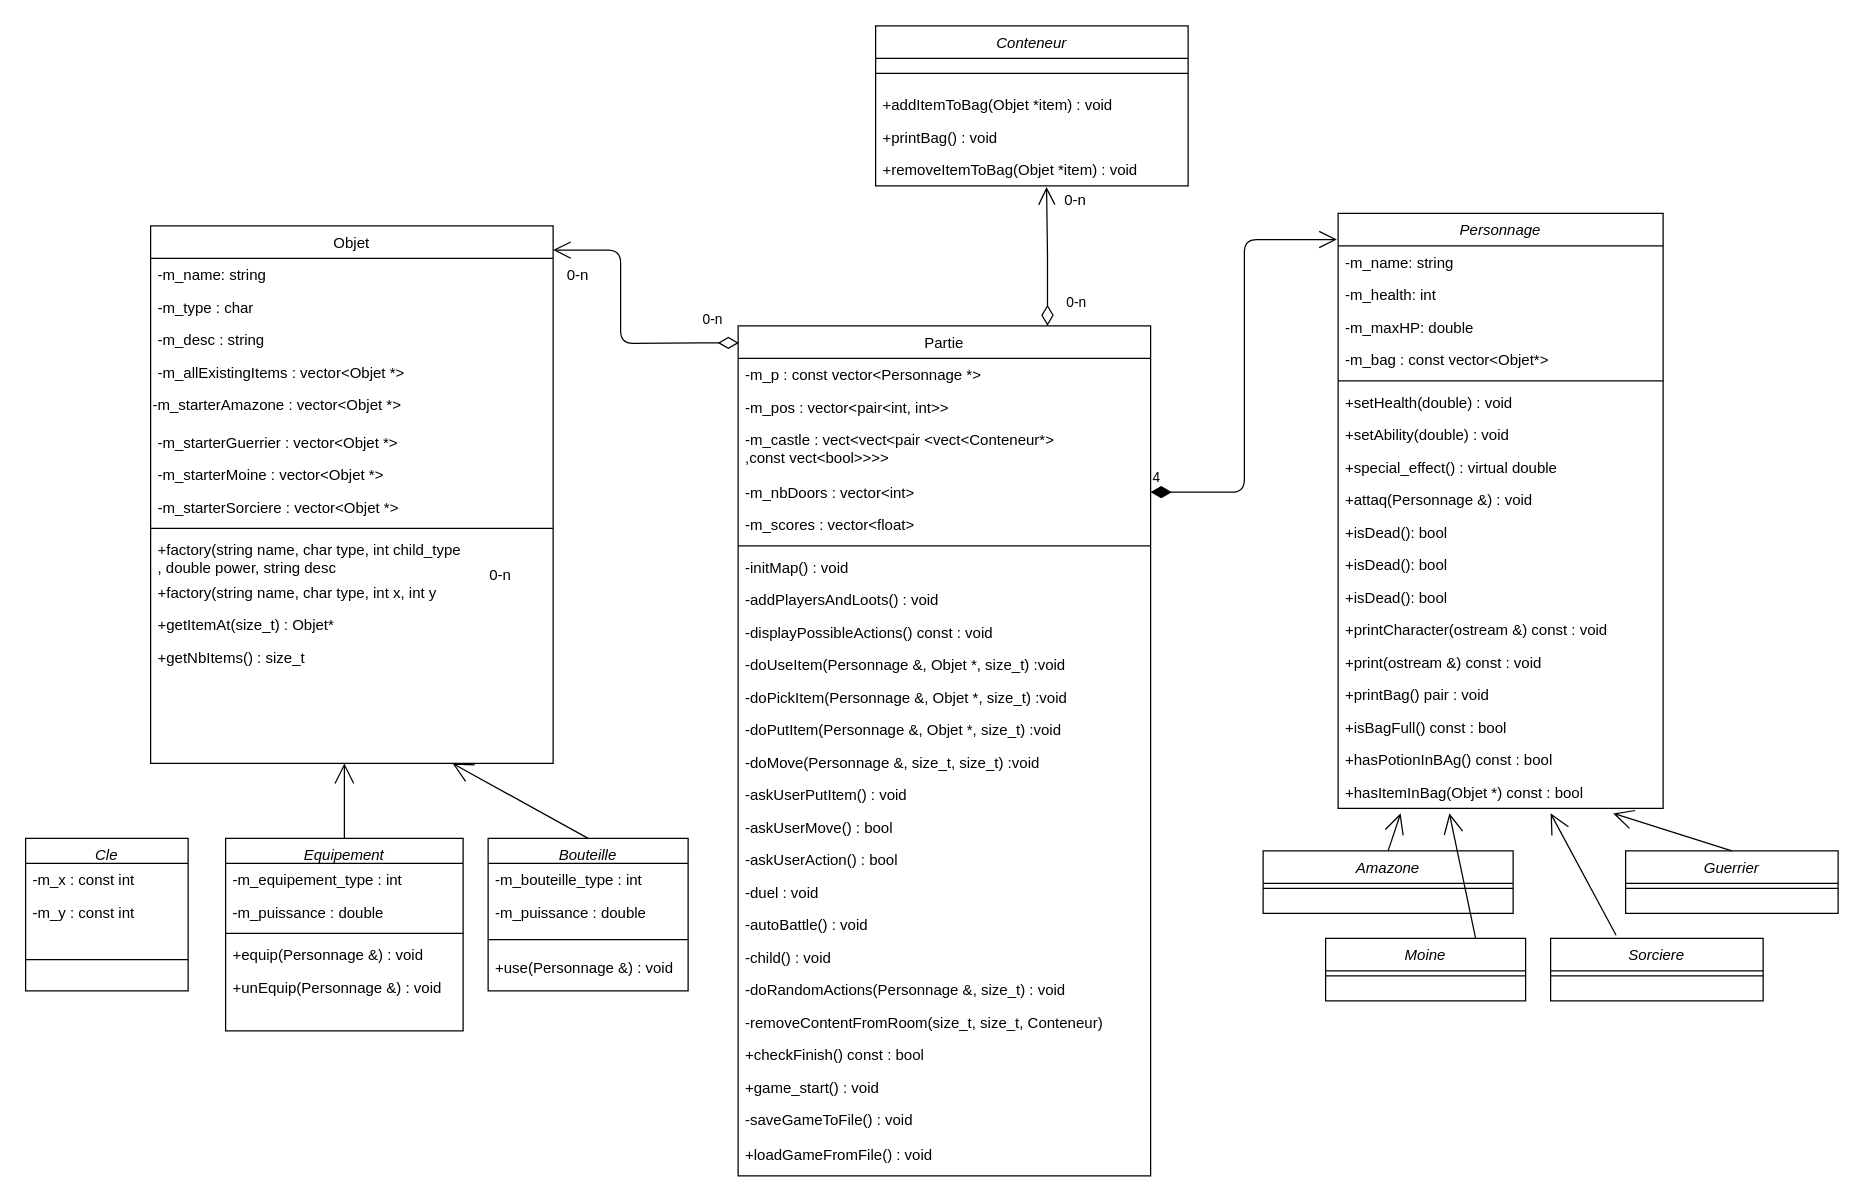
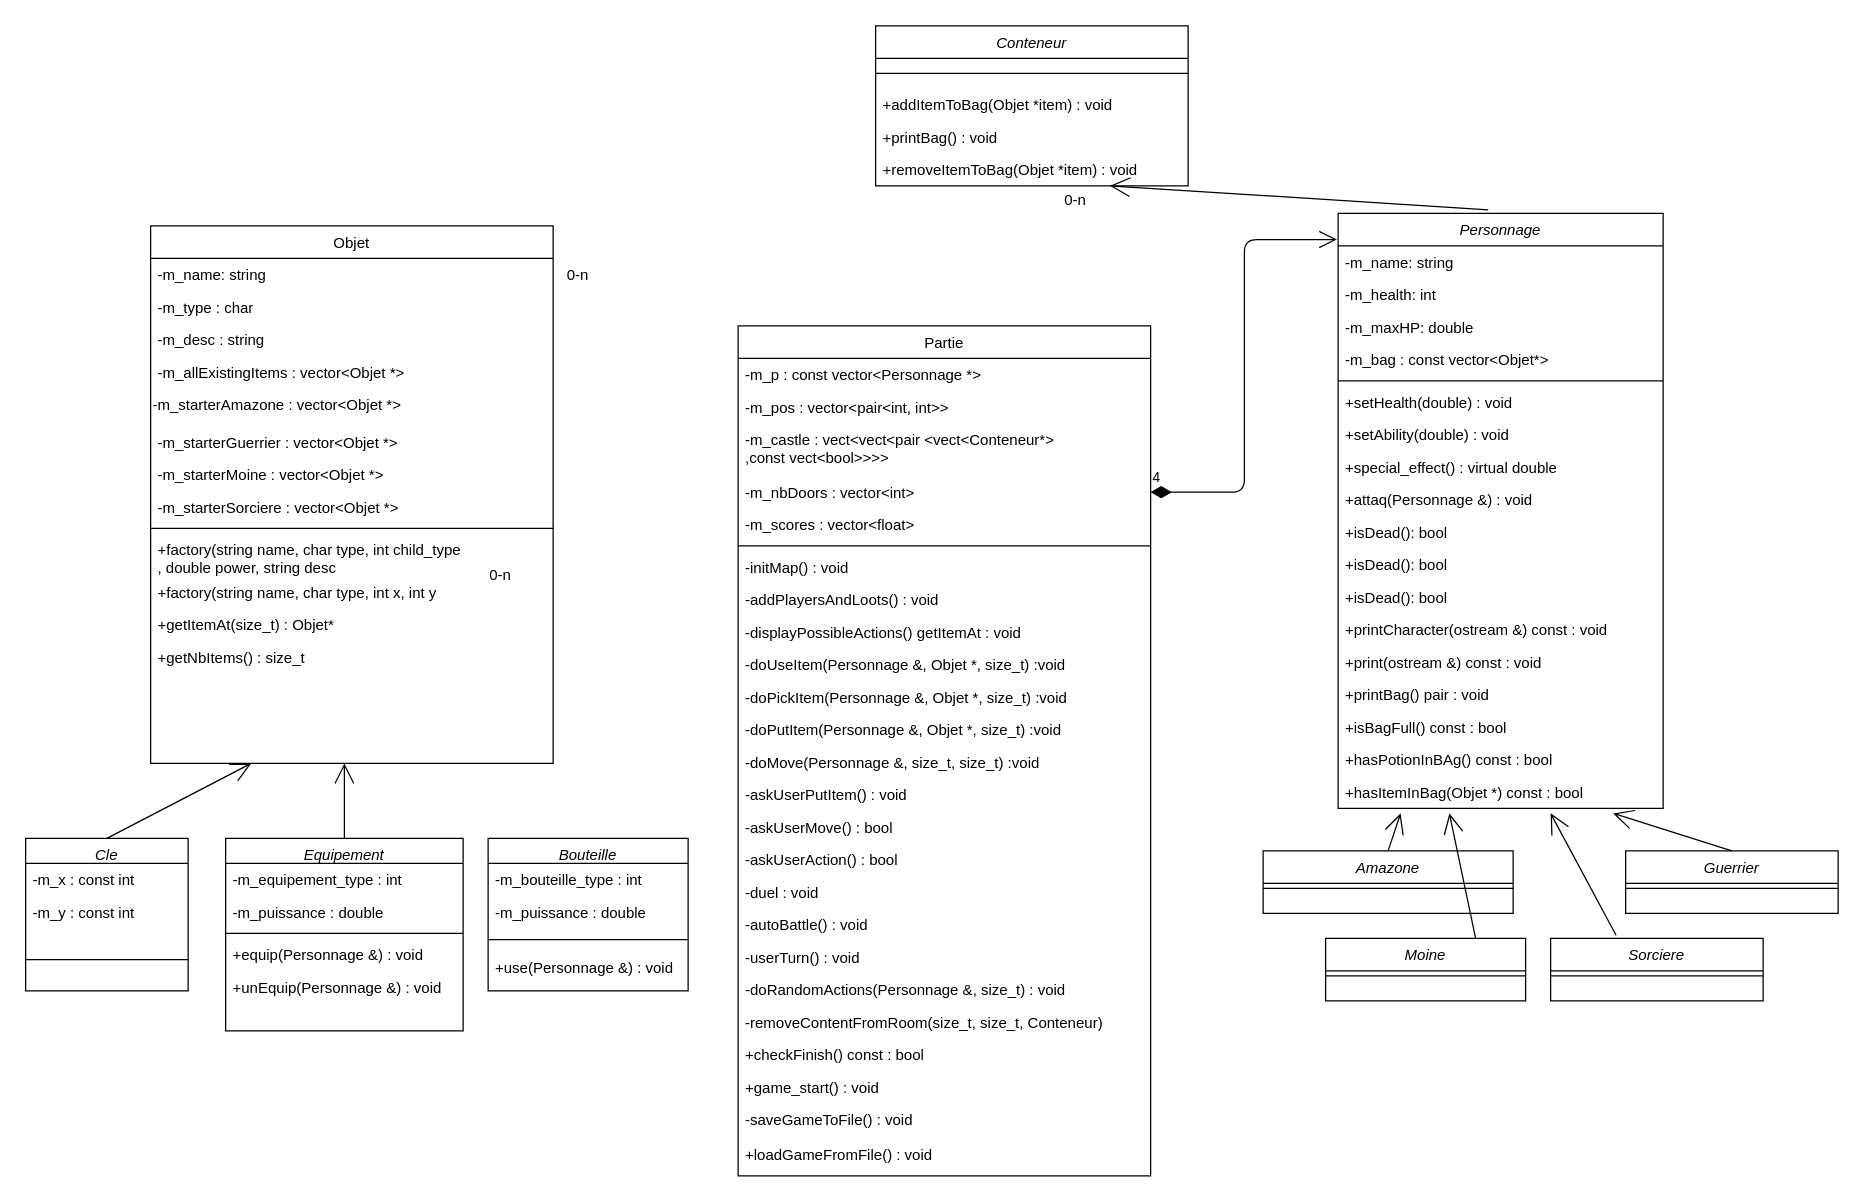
+ <mxCell id="91" style="edgeStyle=none;curved=1;rounded=0;orthogonalLoop=1;jettySize=auto;html=1;exitX=0.462;exitY=-0.006;exitDx=0;exitDy=0;endArrow=open;startSize=14;endSize=14;sourcePerimeterSpacing=8;targetPerimeterSpacing=8;entryX=0.75;entryY=1;entryDx=0;entryDy=0;exitPerimeter=0;" parent="1" source="2" target="86" edge="1"><mxGeometry relative="1" as="geometry"><mxPoint x="800" y="630" as="targetPoint" /><mxPoint x="855" y="680" as="sourcePoint" /></mxGeometry></mxCell>
- <mxCell id="101" value="0-n" style="endArrow=open;html=1;endSize=12;startArrow=diamondThin;startSize=14;startFill=0;edgeStyle=orthogonalEdgeStyle;align=left;verticalAlign=bottom;rounded=0;entryX=0.547;entryY=1.038;entryDx=0;entryDy=0;entryPerimeter=0;exitX=0.75;exitY=0;exitDx=0;exitDy=0;" edge="1" parent="1" source="21" target="90"><mxGeometry x="-0.821" y="-13" relative="1" as="geometry"><mxPoint x="740" y="200" as="sourcePoint" /><mxPoint x="900" y="200" as="targetPoint" /><mxPoint as="offset" /></mxGeometry></mxCell>
- <mxCell id="92" value="0-n" style="endArrow=open;html=1;endSize=12;startArrow=diamondThin;startSize=14;startFill=0;edgeStyle=orthogonalEdgeStyle;align=left;verticalAlign=bottom;sourcePerimeterSpacing=8;targetPerimeterSpacing=8;entryX=1;entryY=0.045;entryDx=0;entryDy=0;entryPerimeter=0;exitX=0.002;exitY=0.02;exitDx=0;exitDy=0;exitPerimeter=0;" parent="1" source="21" edge="1" target="47"><mxGeometry x="-0.726" y="-10" relative="1" as="geometry"><mxPoint x="580" y="274" as="sourcePoint" /><mxPoint x="450" y="287" as="targetPoint" /><Array as="points"><mxPoint x="570" y="274" /><mxPoint x="496" y="274" /><mxPoint x="496" y="199" /></Array><mxPoint as="offset" /></mxGeometry></mxCell>
- <mxCell id="30" value="-displayPossibleActions() const : void " style="text;align=left;verticalAlign=top;spacingLeft=4;spacingRight=4;overflow=hidden;rotatable=0;points=[[0,0.5],[1,0.5]];portConstraint=eastwest;" parent="21" vertex="1"><mxGeometry y="232" width="330" height="26" as="geometry" /></mxCell>
+ <mxCell id="30" value="-displayPossibleActions() getItemAt : void " style="text;align=left;verticalAlign=top;spacingLeft=4;spacingRight=4;overflow=hidden;rotatable=0;points=[[0,0.5],[1,0.5]];portConstraint=eastwest;" parent="21" vertex="1"><mxGeometry y="232" width="330" height="26" as="geometry" /></mxCell>
+ <mxCell id="84" style="edgeStyle=none;curved=1;rounded=0;orthogonalLoop=1;jettySize=auto;html=1;exitX=0.5;exitY=0;exitDx=0;exitDy=0;endArrow=open;startSize=14;endSize=14;sourcePerimeterSpacing=8;targetPerimeterSpacing=8;entryX=0.25;entryY=1;entryDx=0;entryDy=0;" parent="1" source="73" target="47" edge="1"><mxGeometry relative="1" as="geometry"><mxPoint x="640" y="620" as="targetPoint" /><mxPoint x="1120" y="690" as="sourcePoint" /></mxGeometry></mxCell>
- <mxCell id="85" style="edgeStyle=none;curved=1;rounded=0;orthogonalLoop=1;jettySize=auto;html=1;exitX=0.5;exitY=0;exitDx=0;exitDy=0;endArrow=open;startSize=14;endSize=14;sourcePerimeterSpacing=8;targetPerimeterSpacing=8;entryX=0.75;entryY=1;entryDx=0;entryDy=0;" parent="1" source="77" target="47" edge="1"><mxGeometry relative="1" as="geometry"><mxPoint x="790" y="620" as="targetPoint" /><mxPoint x="1130" y="700" as="sourcePoint" /></mxGeometry></mxCell>
- <mxCell id="40" value="-child() : void" style="text;align=left;verticalAlign=top;spacingLeft=4;spacingRight=4;overflow=hidden;rotatable=0;points=[[0,0.5],[1,0.5]];portConstraint=eastwest;" parent="21" vertex="1"><mxGeometry y="492" width="330" height="26" as="geometry" /></mxCell>
+ <mxCell id="40" value="-userTurn() : void" style="text;align=left;verticalAlign=top;spacingLeft=4;spacingRight=4;overflow=hidden;rotatable=0;points=[[0,0.5],[1,0.5]];portConstraint=eastwest;" parent="21" vertex="1"><mxGeometry y="492" width="330" height="26" as="geometry" /></mxCell>
